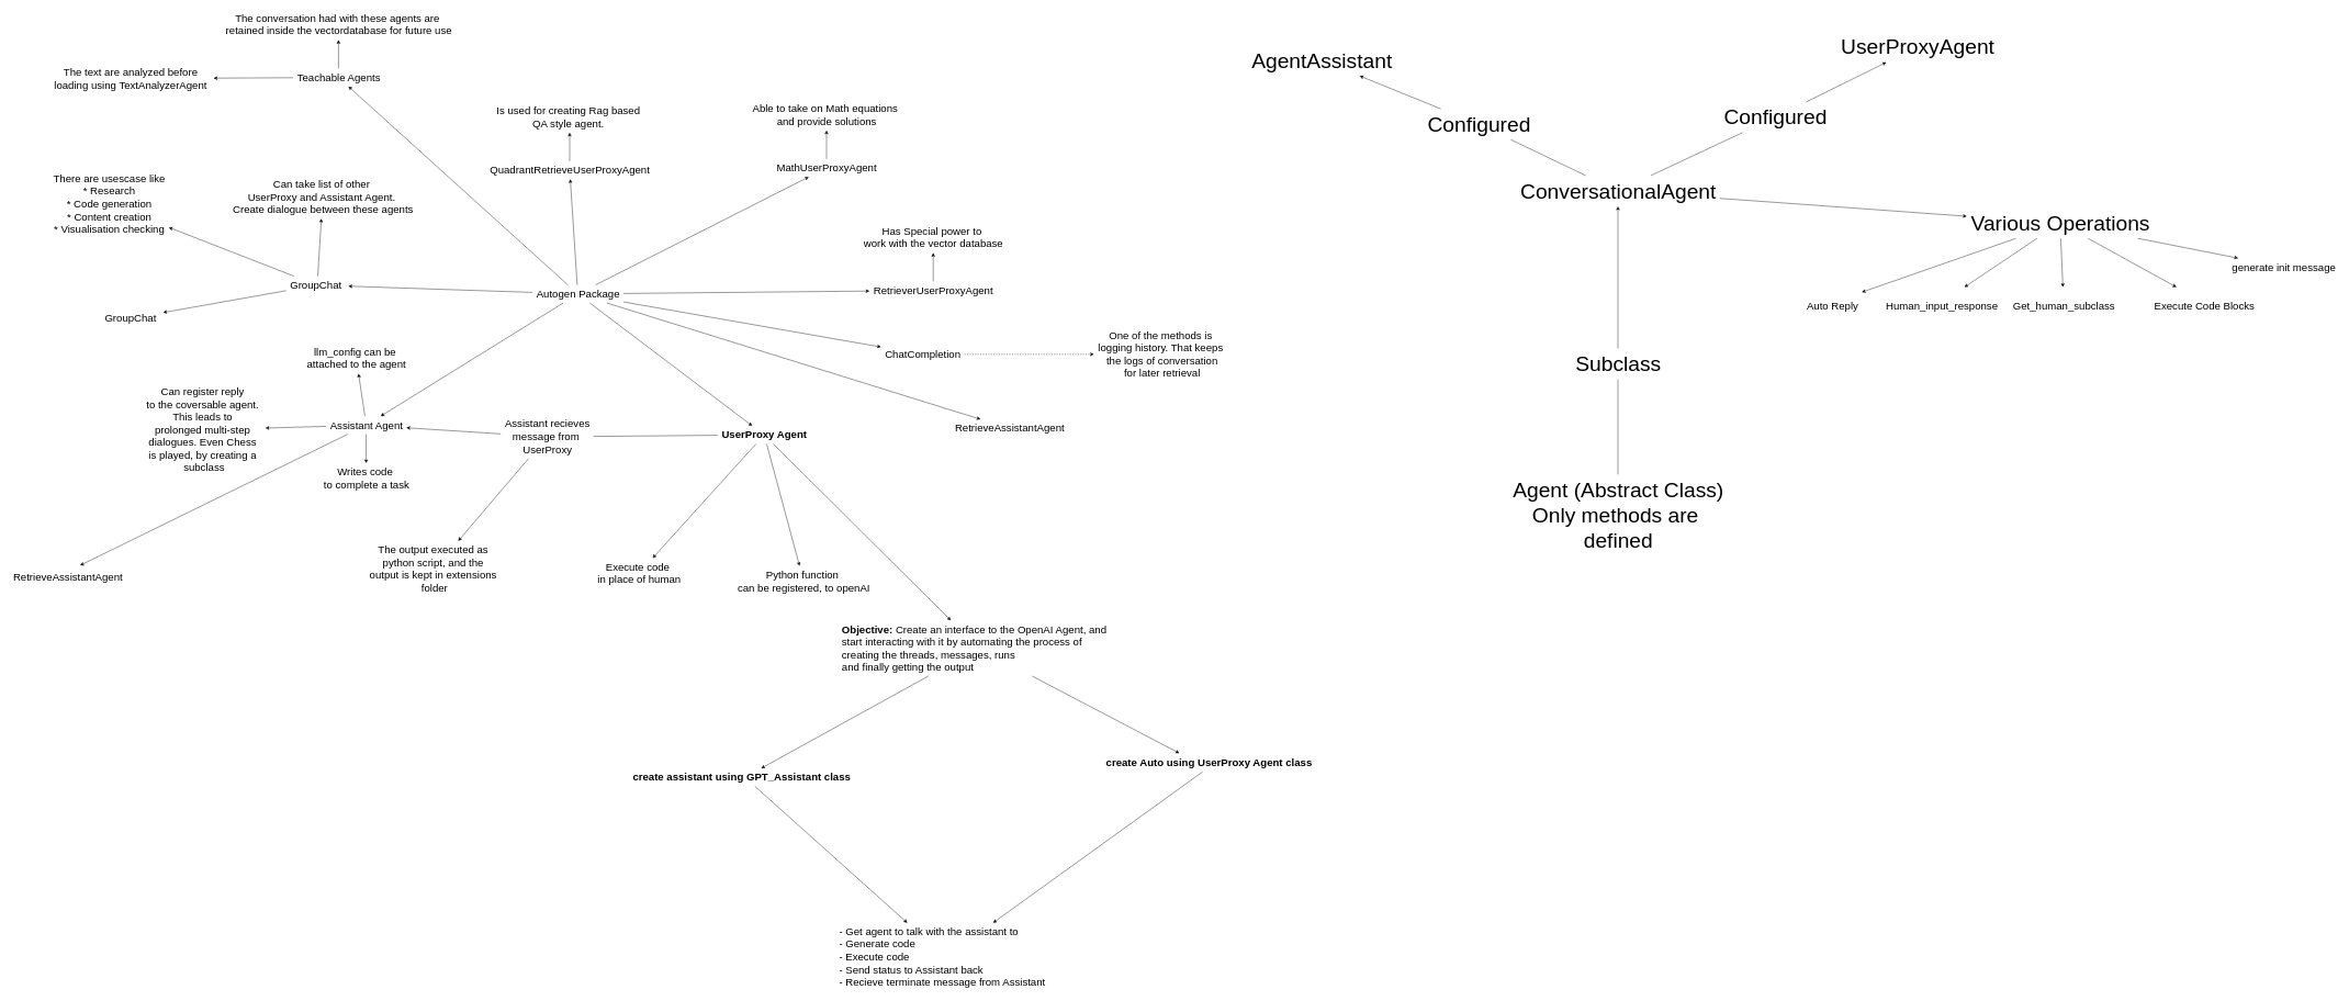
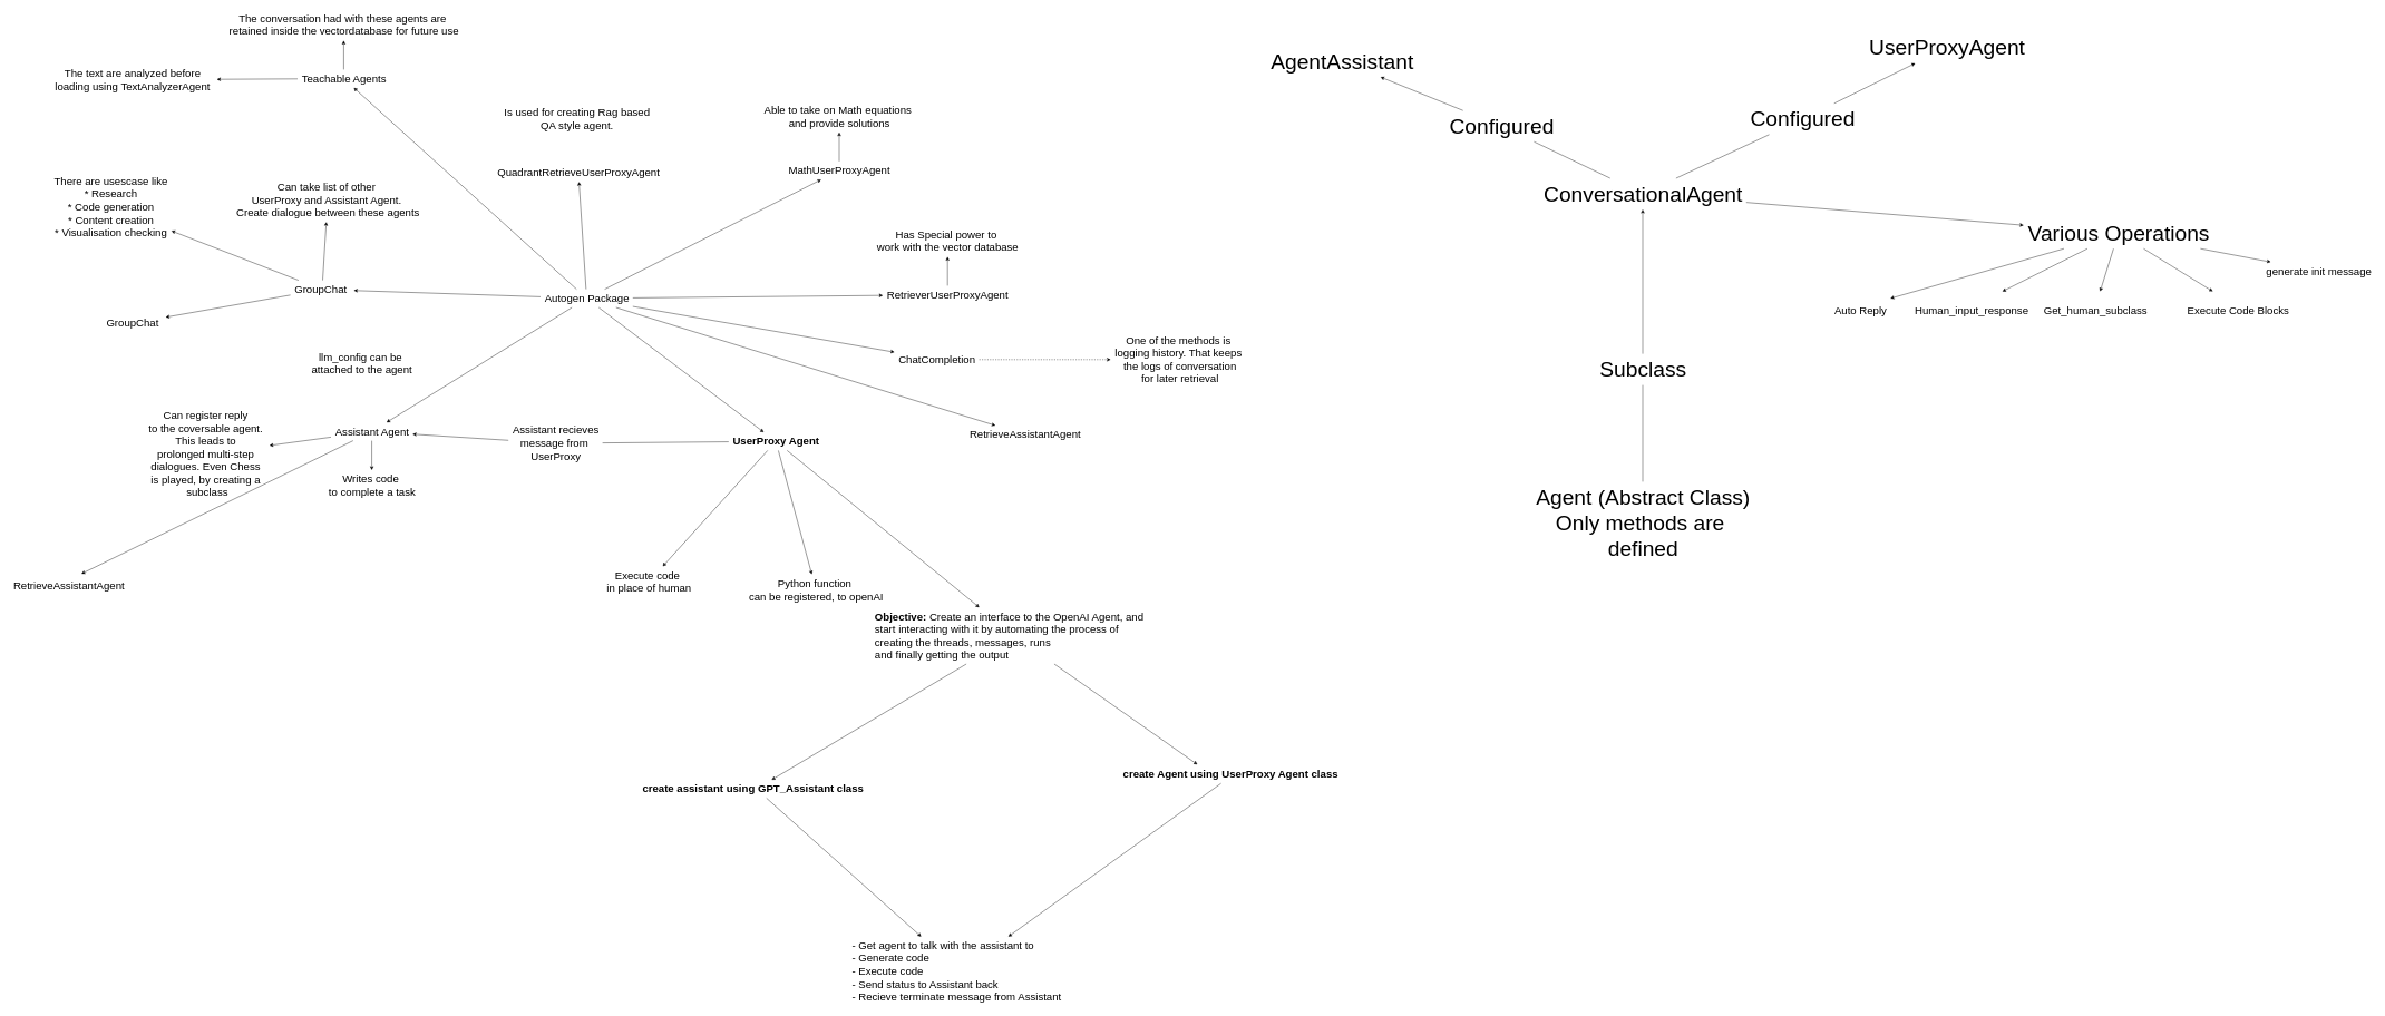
- <mxCell id="47" value="" style="edgeStyle=none;html=1;" parent="1" source="48" target="49" edge="1"><mxGeometry relative="1" as="geometry" /></mxCell>
- <mxCell id="75" value="&lt;font style=&quot;font-size: 48px;&quot;&gt;Various Operations&lt;/font&gt;" style="text;html=1;align=center;verticalAlign=middle;resizable=0;points=[];autosize=1;strokeColor=none;fillColor=none;fontSize=48;" parent="1" vertex="1"><mxGeometry x="4479" y="472" width="425" height="70" as="geometry" /></mxCell>
+ <mxCell id="75" value="&lt;font style=&quot;font-size: 48px;&quot;&gt;Various Operations&lt;/font&gt;" style="text;html=1;align=center;verticalAlign=middle;resizable=0;points=[];autosize=1;strokeColor=none;fillColor=none;fontSize=48;" parent="1" vertex="1"><mxGeometry x="4539" y="487" width="425" height="70" as="geometry" /></mxCell>
- <mxCell id="15" style="edgeStyle=none;html=1;fontSize=24;" parent="1" source="17" target="30" edge="1"><mxGeometry relative="1" as="geometry" /></mxCell>
- <mxCell id="28" value="Can register reply&amp;nbsp;&lt;br&gt;to the coversable agent.&amp;nbsp;&lt;br&gt;This leads to&amp;nbsp;&lt;br&gt;prolonged multi-step&amp;nbsp;&lt;br&gt;dialogues. Even Chess&amp;nbsp;&lt;br&gt;is played, by creating a&amp;nbsp;&lt;br&gt;subclass" style="text;html=1;align=center;verticalAlign=middle;resizable=0;points=[];autosize=1;strokeColor=none;fillColor=none;fontSize=24;" parent="1" vertex="1"><mxGeometry x="323" y="871" width="281" height="214" as="geometry" /></mxCell>
+ <mxCell id="28" value="Can register reply&amp;nbsp;&lt;br&gt;to the coversable agent.&amp;nbsp;&lt;br&gt;This leads to&amp;nbsp;&lt;br&gt;prolonged multi-step&amp;nbsp;&lt;br&gt;dialogues. Even Chess&amp;nbsp;&lt;br&gt;is played, by creating a&amp;nbsp;&lt;br&gt;subclass" style="text;html=1;align=center;verticalAlign=middle;resizable=0;points=[];autosize=1;strokeColor=none;fillColor=none;fontSize=24;" parent="1" vertex="1"><mxGeometry x="323" y="911" width="281" height="214" as="geometry" /></mxCell>
- <mxCell id="25" value="" style="edgeStyle=none;html=1;fontSize=24;" parent="1" source="26" target="27" edge="1"><mxGeometry relative="1" as="geometry" /></mxCell>
- <mxCell id="27" value="The output executed as&amp;nbsp;&lt;br&gt;python script, and the&amp;nbsp;&lt;br&gt;output is kept in extensions&amp;nbsp;&lt;br&gt;folder" style="text;html=1;align=center;verticalAlign=middle;resizable=0;points=[];autosize=1;strokeColor=none;fillColor=none;fontSize=24;" parent="1" vertex="1"><mxGeometry x="832" y="1231" width="314" height="127" as="geometry" /></mxCell>
- <mxCell id="83" value="&lt;b&gt;Objective: &lt;/b&gt;Create an interface to the OpenAI Agent, and&amp;nbsp;&lt;br&gt;start interacting with it by automating the process of&amp;nbsp;&lt;br&gt;creating the threads, messages, runs&amp;nbsp;&lt;br&gt;and finally getting the output" style="text;html=1;align=left;verticalAlign=middle;resizable=0;points=[];autosize=1;strokeColor=none;fillColor=none;fontSize=24;" vertex="1" parent="1"><mxGeometry x="1915" y="1412" width="628" height="127" as="geometry" /></mxCell>
+ <mxCell id="83" value="&lt;b&gt;Objective: &lt;/b&gt;Create an interface to the OpenAI Agent, and&amp;nbsp;&lt;br&gt;start interacting with it by automating the process of&amp;nbsp;&lt;br&gt;creating the threads, messages, runs&amp;nbsp;&lt;br&gt;and finally getting the output" style="text;html=1;align=left;verticalAlign=middle;resizable=0;points=[];autosize=1;strokeColor=none;fillColor=none;fontSize=24;" vertex="1" parent="1"><mxGeometry x="1960" y="1362" width="628" height="127" as="geometry" /></mxCell>
- <mxCell id="87" value="&lt;b&gt;create Auto using UserProxy Agent class&lt;/b&gt;" style="text;html=1;align=left;verticalAlign=middle;resizable=0;points=[];autosize=1;strokeColor=none;fillColor=none;fontSize=24;" vertex="1" parent="1"><mxGeometry x="2517" y="1716" width="500" height="41" as="geometry" /></mxCell>
+ <mxCell id="87" value="&lt;b&gt;create Agent using UserProxy Agent class&lt;/b&gt;" style="text;html=1;align=left;verticalAlign=middle;resizable=0;points=[];autosize=1;strokeColor=none;fillColor=none;fontSize=24;" vertex="1" parent="1"><mxGeometry x="2517" y="1716" width="500" height="41" as="geometry" /></mxCell>
